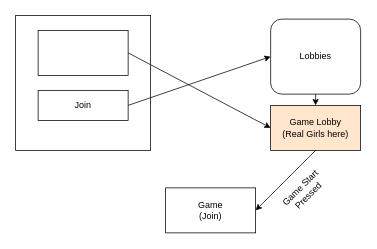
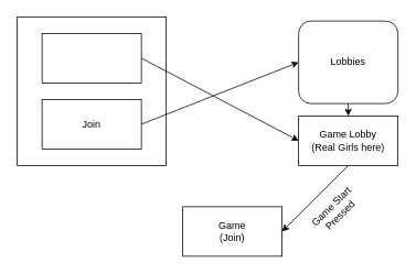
- <mxCell id="4" value="Join" style="rounded=0;whiteSpace=wrap;html=1;" parent="1" vertex="1"><mxGeometry x="50" y="120" width="120" height="40" as="geometry" /></mxCell>
+ <mxCell id="4" value="Join" style="rounded=0;whiteSpace=wrap;html=1;" parent="1" vertex="1"><mxGeometry x="50" y="120" width="120" height="60" as="geometry" /></mxCell>
- <mxCell id="6" value="Game Lobby&lt;div&gt;(Real Girls here)&lt;/div&gt;" style="rounded=0;whiteSpace=wrap;html=1;fillColor=#ffe6cc;" parent="1" vertex="1"><mxGeometry x="360" y="140" width="120" height="60" as="geometry" /></mxCell>
+ <mxCell id="6" value="Game Lobby&lt;div&gt;(Real Girls here)&lt;/div&gt;" style="rounded=0;whiteSpace=wrap;html=1;" parent="1" vertex="1"><mxGeometry x="360" y="140" width="120" height="60" as="geometry" /></mxCell>
